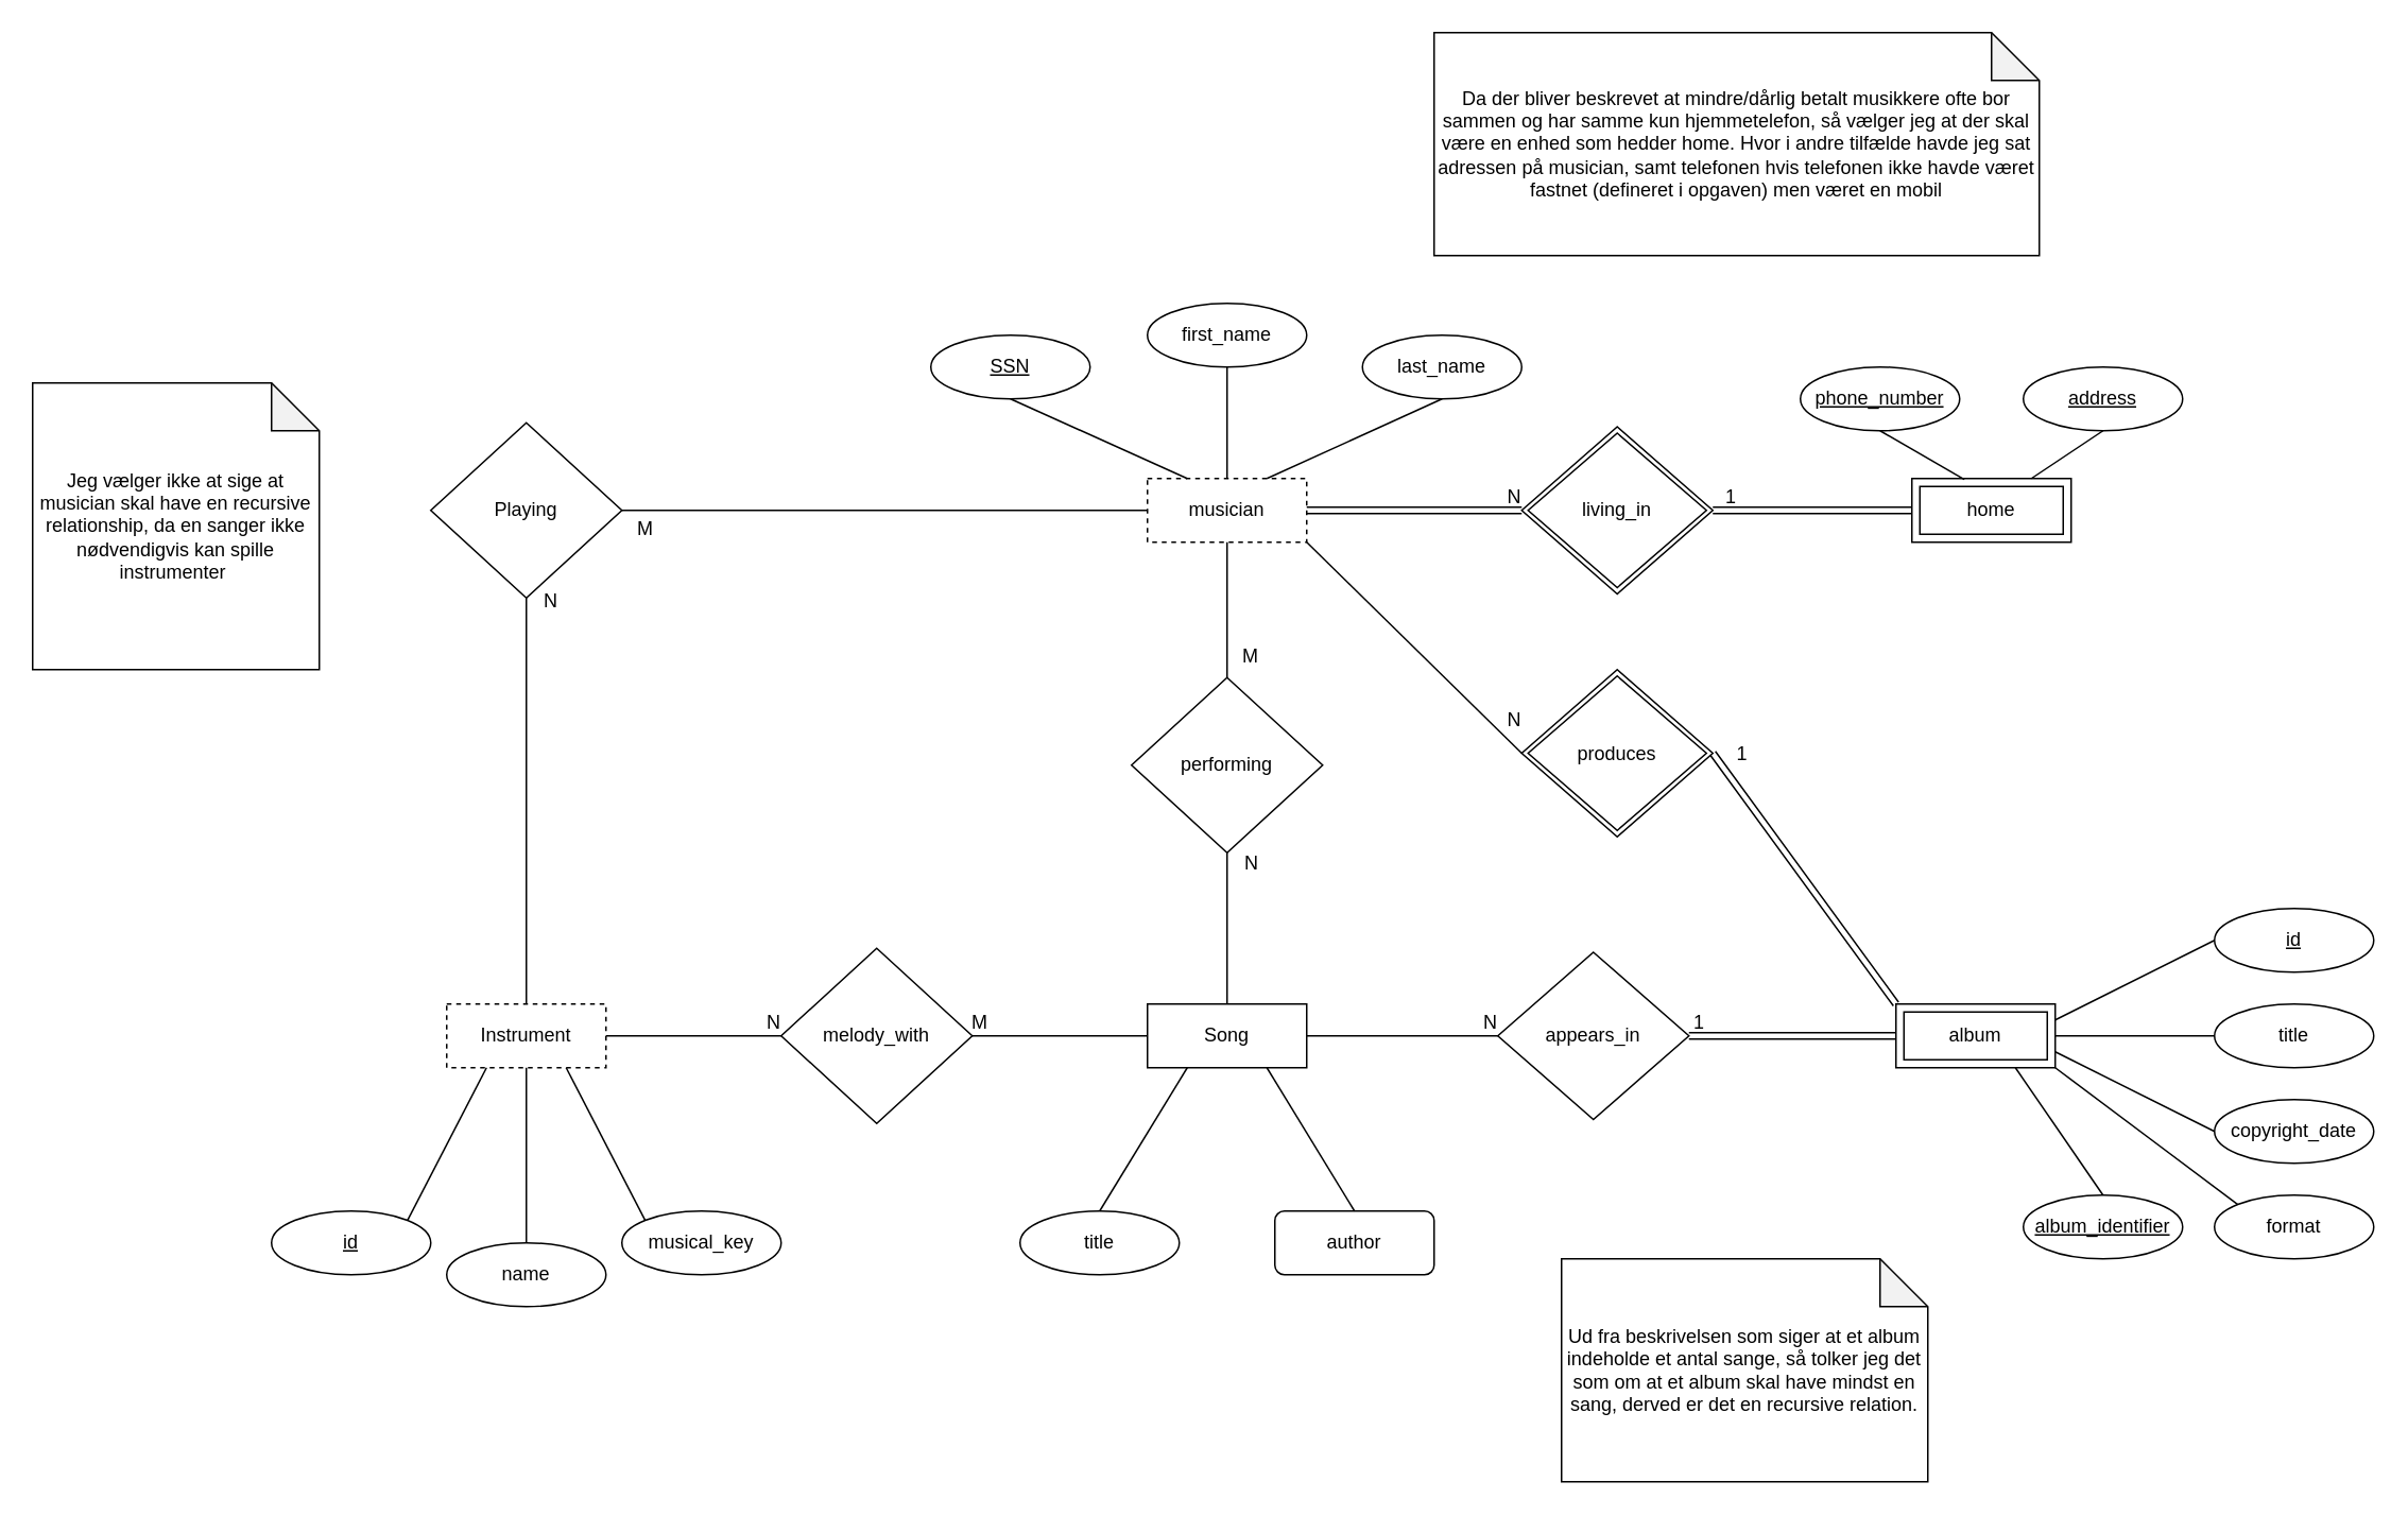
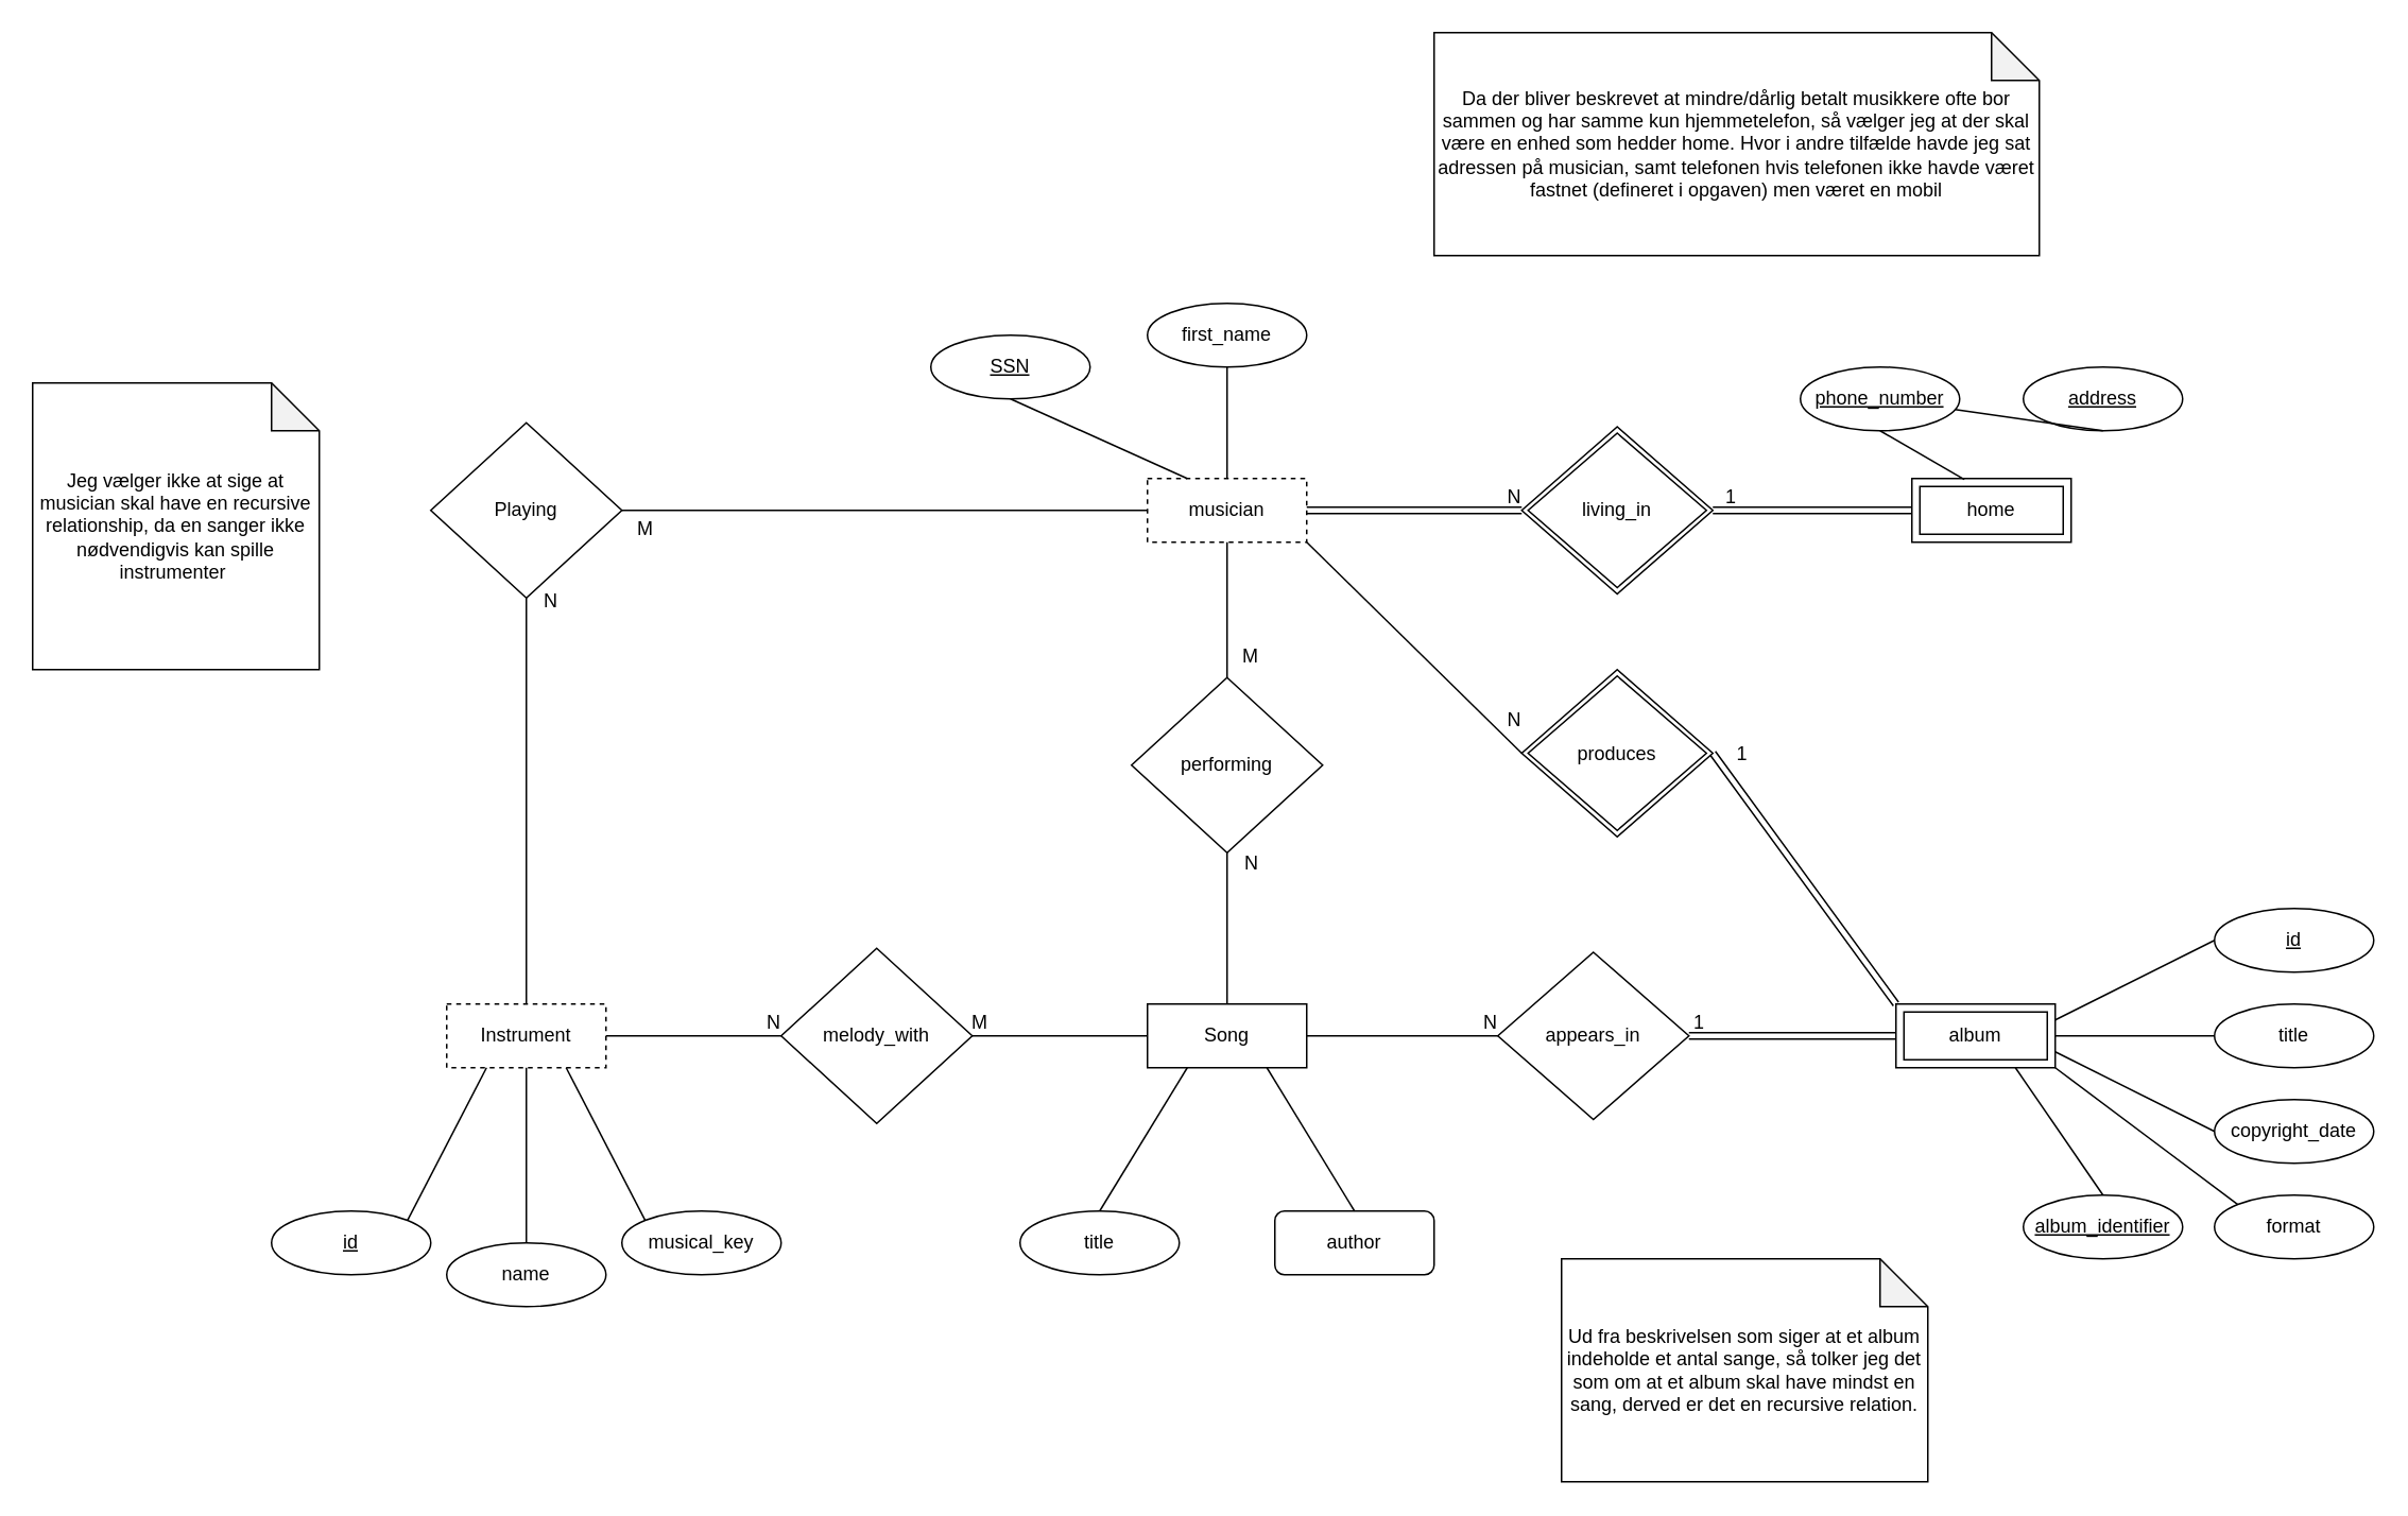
- <mxCell id="6" value="last_name" style="ellipse;whiteSpace=wrap;html=1;align=center;" parent="1" vertex="1"><mxGeometry x="855" y="210" width="100" height="40" as="geometry" /></mxCell>
- <mxCell id="12" value="" style="endArrow=none;html=1;exitX=0.5;exitY=1;exitDx=0;exitDy=0;entryX=0.75;entryY=0;entryDx=0;entryDy=0;" parent="1" source="6" target="2" edge="1"><mxGeometry width="50" height="50" relative="1" as="geometry"><mxPoint x="760" y="240" as="sourcePoint" /><mxPoint x="830" y="290" as="targetPoint" /></mxGeometry></mxCell>
- <mxCell id="14" value="" style="endArrow=none;html=1;exitX=0.5;exitY=1;exitDx=0;exitDy=0;entryX=0.75;entryY=0;entryDx=0;entryDy=0;" parent="1" source="8" target="3" edge="1"><mxGeometry width="50" height="50" relative="1" as="geometry"><mxPoint x="1190" y="280" as="sourcePoint" /><mxPoint x="1260" y="310" as="targetPoint" /></mxGeometry></mxCell>
+ <mxCell id="14" value="" style="endArrow=none;html=1;exitX=0.5;exitY=1;exitDx=0;exitDy=0;" parent="1" source="8" target="7" edge="1"><mxGeometry width="50" height="50" relative="1" as="geometry"><mxPoint x="1190" y="280" as="sourcePoint" /><mxPoint x="1260" y="310" as="targetPoint" /></mxGeometry></mxCell>
